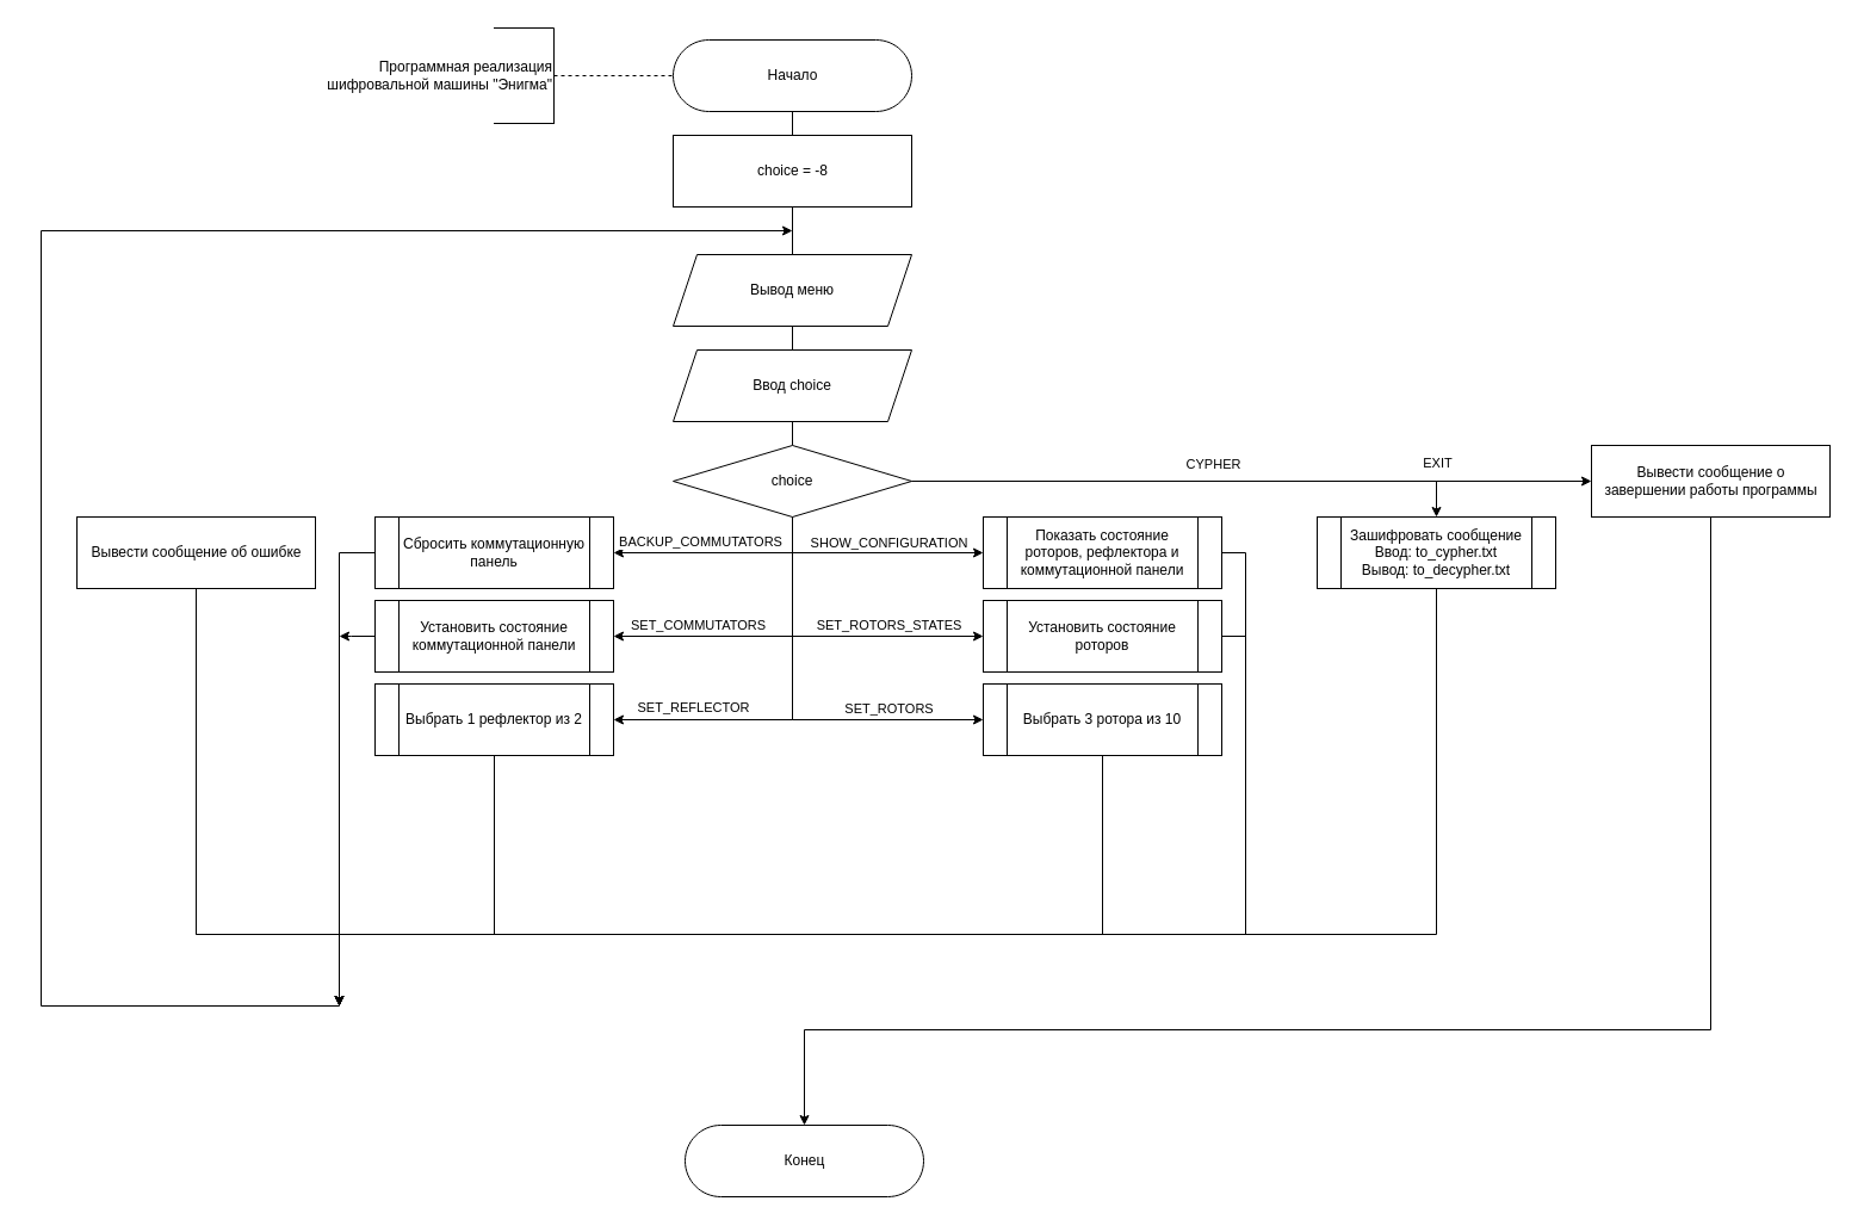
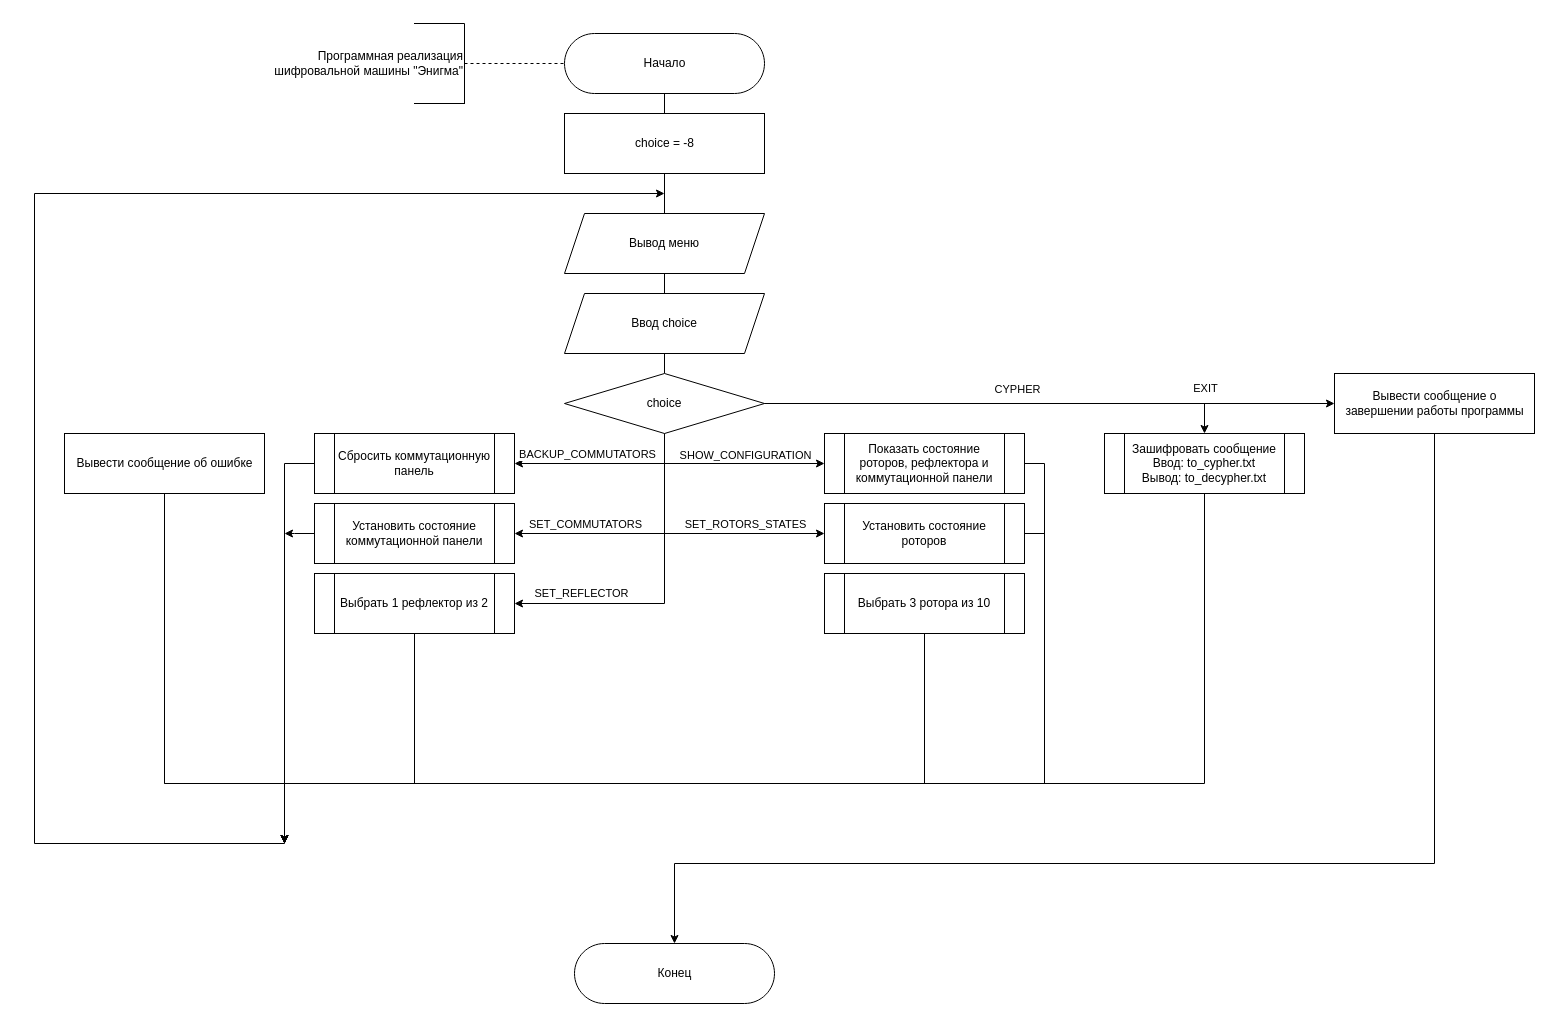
- <mxCell id="17" style="edgeStyle=none;rounded=0;html=1;" edge="1" parent="1" source="26" target="34"><mxGeometry relative="1" as="geometry"><Array as="points"><mxPoint x="664" y="603" /></Array></mxGeometry></mxCell>
- <mxCell id="18" value="SET_ROTORS" style="edgeLabel;html=1;align=center;verticalAlign=middle;resizable=0;points=[];" vertex="1" connectable="0" parent="17"><mxGeometry x="0.036" y="-1" relative="1" as="geometry"><mxPoint x="79" y="-11" as="offset" /></mxGeometry></mxCell>
